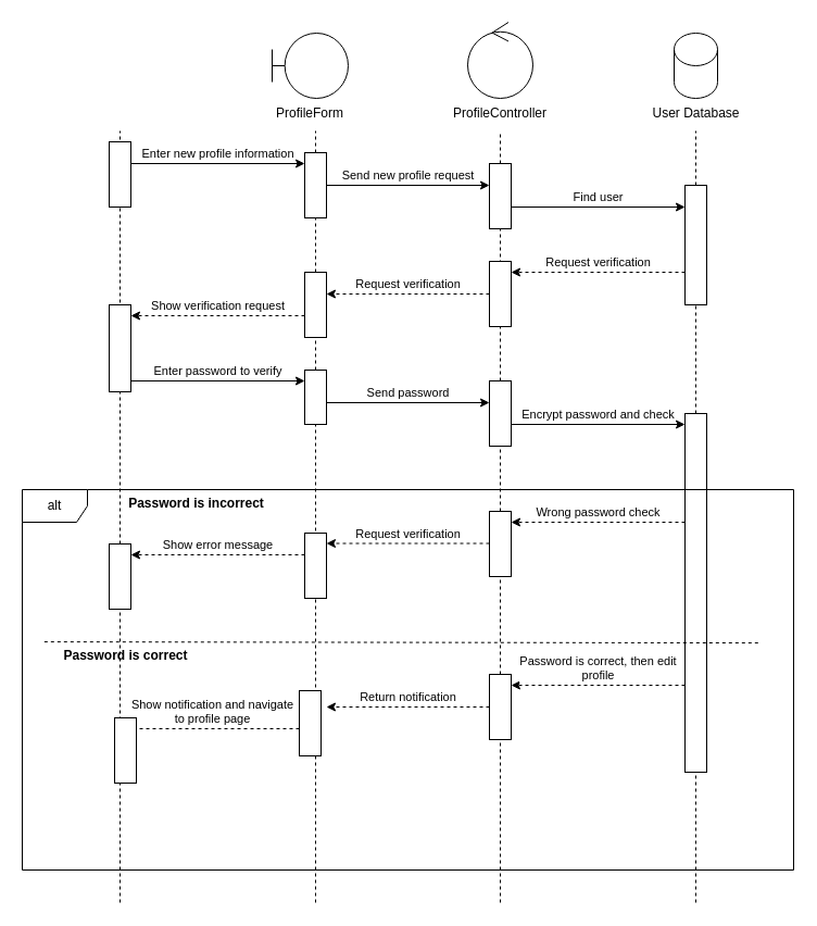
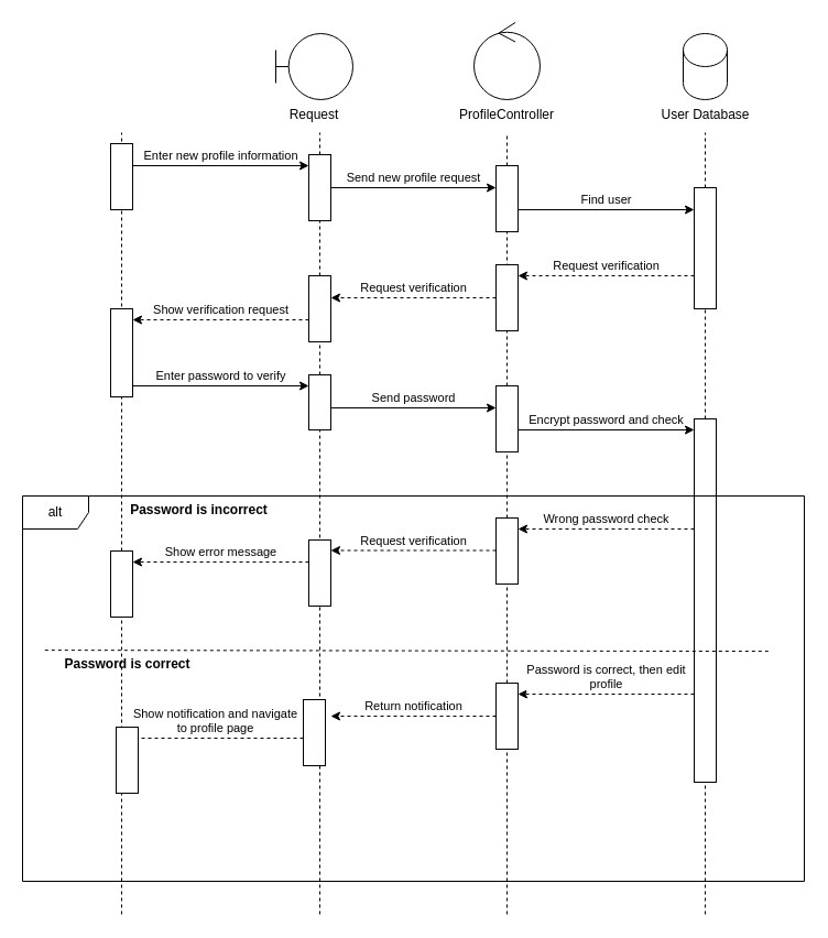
- <mxCell id="2" value="ProfileForm" style="shape=umlBoundary;whiteSpace=wrap;html=1;verticalAlign=top;fontSize=12;labelPosition=center;verticalLabelPosition=bottom;align=center;" vertex="1" parent="1"><mxGeometry x="250" y="30" width="70" height="60" as="geometry" /></mxCell>
+ <mxCell id="2" value="Request" style="shape=umlBoundary;whiteSpace=wrap;html=1;verticalAlign=top;fontSize=12;labelPosition=center;verticalLabelPosition=bottom;align=center;" vertex="1" parent="1"><mxGeometry x="250" y="30" width="70" height="60" as="geometry" /></mxCell>
